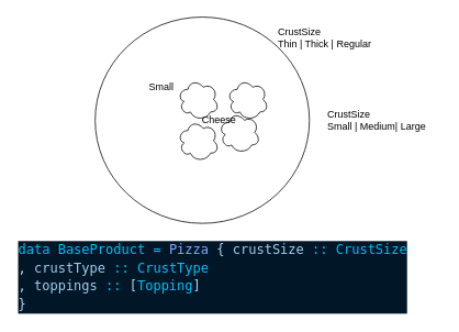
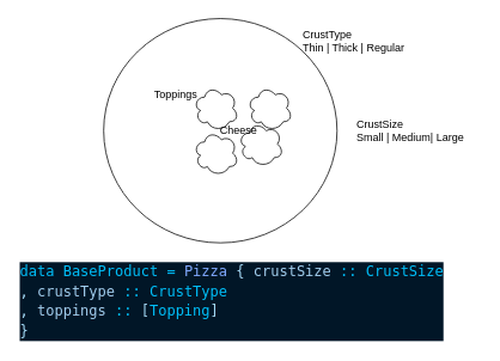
- <mxCell id="9" value="CrustSize&lt;br&gt;Thin | Thick | Regular&amp;nbsp;" style="text;html=1;strokeColor=none;fillColor=none;align=left;verticalAlign=middle;whiteSpace=wrap;rounded=0;" vertex="1" parent="1"><mxGeometry x="335" y="30" width="120" height="30" as="geometry" /></mxCell>
+ <mxCell id="9" value="CrustType&lt;br&gt;Thin | Thick | Regular&amp;nbsp;" style="text;html=1;strokeColor=none;fillColor=none;align=left;verticalAlign=middle;whiteSpace=wrap;rounded=0;" vertex="1" parent="1"><mxGeometry x="335" y="30" width="120" height="30" as="geometry" /></mxCell>
- <mxCell id="7" value="Small&lt;br&gt;" style="text;html=1;align=center;verticalAlign=middle;resizable=0;points=[];autosize=1;strokeColor=none;fillColor=none;" vertex="1" parent="1"><mxGeometry x="165" y="95" width="60" height="20" as="geometry" /></mxCell>
+ <mxCell id="7" value="Toppings&lt;br&gt;" style="text;html=1;align=center;verticalAlign=middle;resizable=0;points=[];autosize=1;strokeColor=none;fillColor=none;" vertex="1" parent="1"><mxGeometry x="165" y="95" width="60" height="20" as="geometry" /></mxCell>
